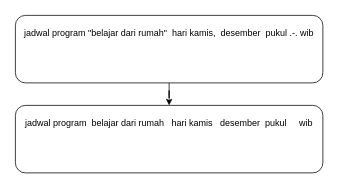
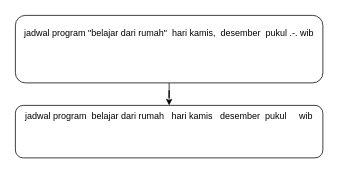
- <mxCell id="4" value="&lt;div&gt;jadwal program&amp;nbsp; belajar dari rumah&amp;nbsp; &amp;nbsp;hari kamis&amp;nbsp; &amp;nbsp;desember&amp;nbsp; pukul&amp;nbsp; &amp;nbsp; &amp;nbsp;wib&lt;/div&gt;&lt;div&gt;&lt;br&gt;&lt;/div&gt;&lt;div&gt;&lt;br&gt;&lt;/div&gt;&lt;div&gt;&lt;br&gt;&lt;/div&gt;" style="rounded=1;whiteSpace=wrap;html=1;align=center;" parent="1" vertex="1"><mxGeometry x="20" y="140" width="410" height="90" as="geometry" /></mxCell>
+ <mxCell id="4" value="&lt;div&gt;jadwal program&amp;nbsp; belajar dari rumah&amp;nbsp; &amp;nbsp;hari kamis&amp;nbsp; &amp;nbsp;desember&amp;nbsp; pukul&amp;nbsp; &amp;nbsp; &amp;nbsp;wib&lt;/div&gt;&lt;div&gt;&lt;br&gt;&lt;/div&gt;&lt;div&gt;&lt;br&gt;&lt;/div&gt;&lt;div&gt;&lt;br&gt;&lt;/div&gt;" style="rounded=1;whiteSpace=wrap;html=1;align=center;" parent="1" vertex="1"><mxGeometry x="20" y="140" width="410" height="70" as="geometry" /></mxCell>
